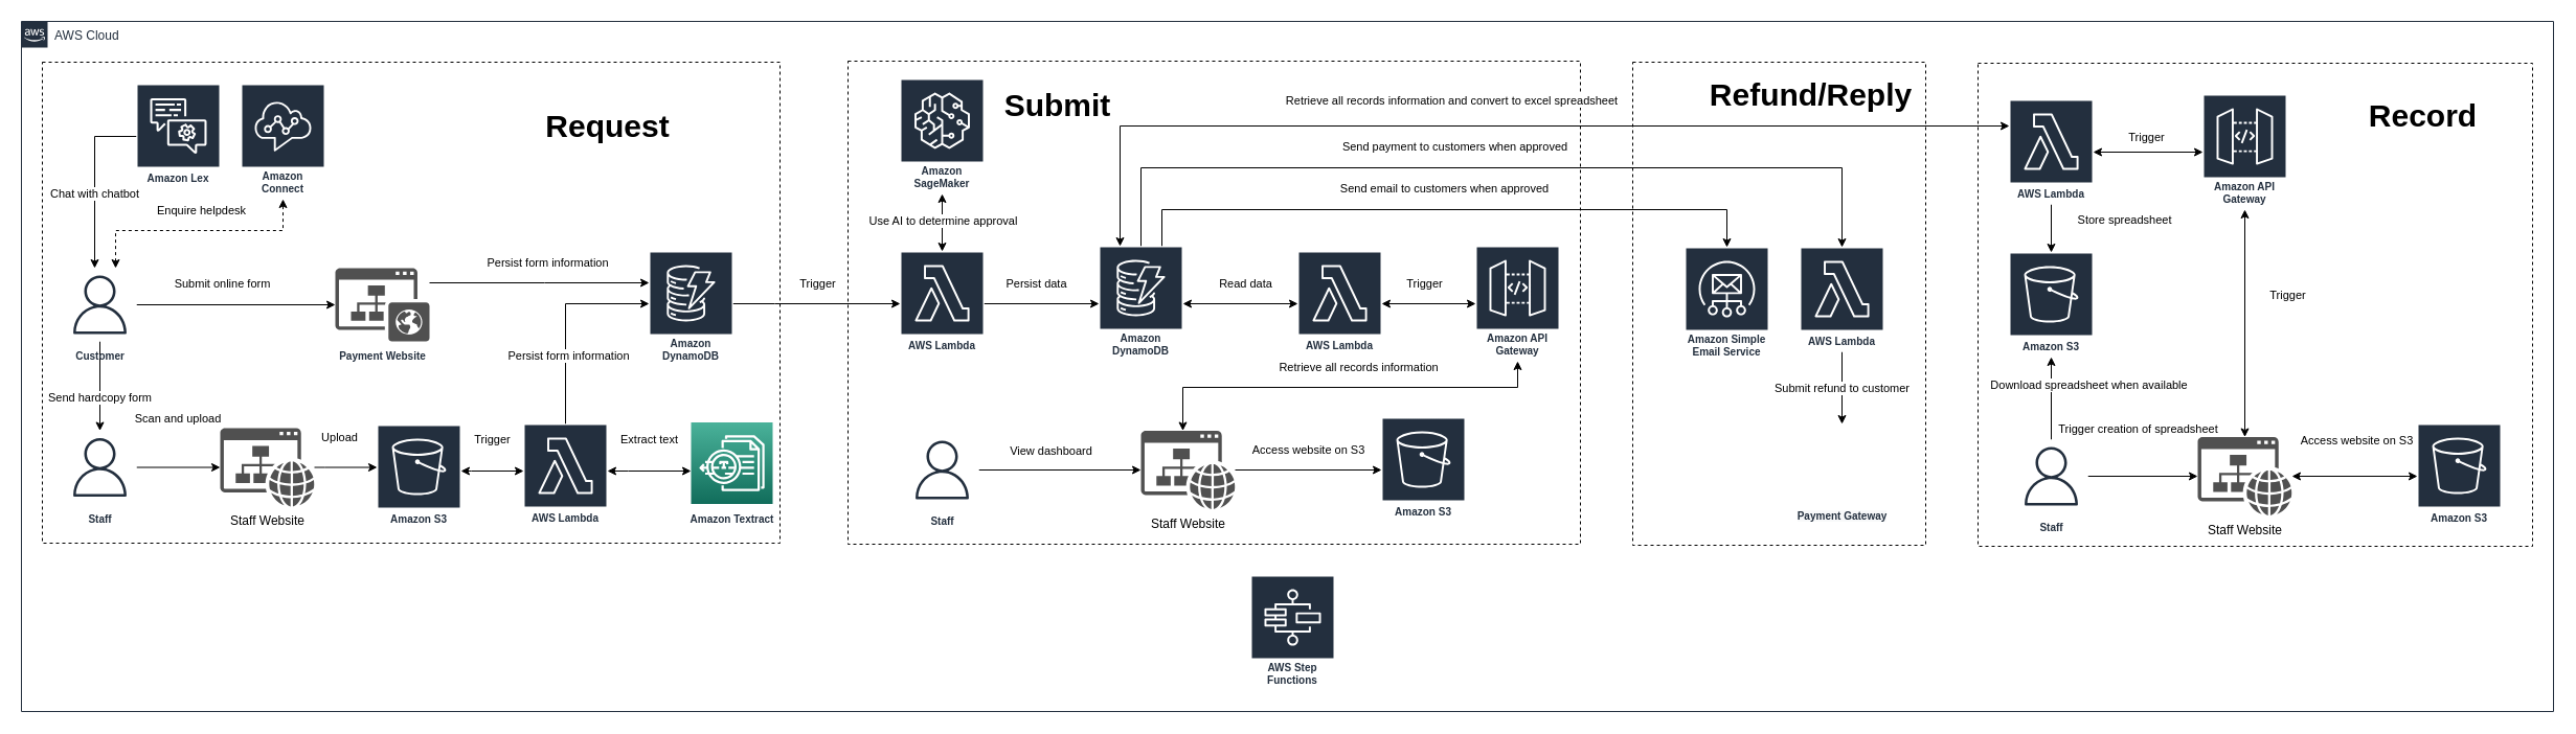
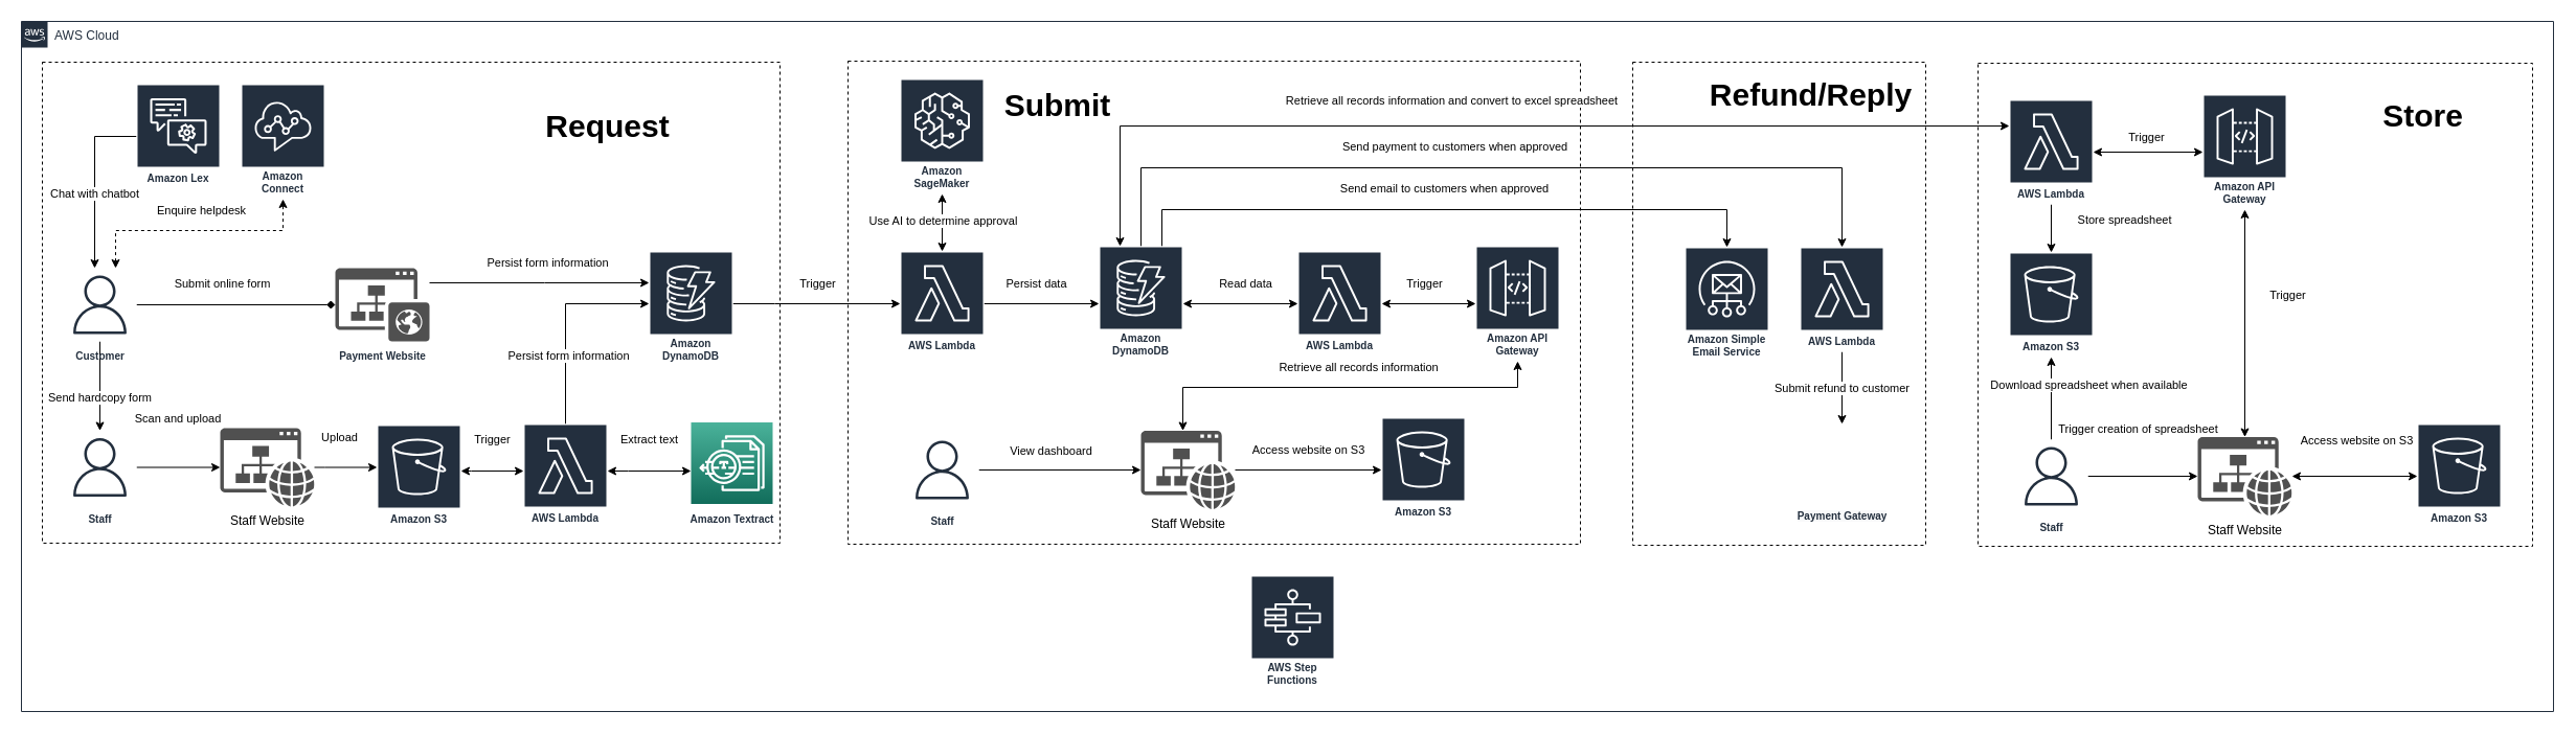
- <mxCell id="91" value="&lt;b&gt;&lt;font style=&quot;font-size: 30px&quot;&gt;Record&lt;/font&gt;&lt;/b&gt;" style="text;html=1;align=center;verticalAlign=middle;resizable=0;points=[];autosize=1;" parent="1" vertex="1"><mxGeometry x="2255" y="100" width="120" height="20" as="geometry" /></mxCell>
+ <mxCell id="91" value="&lt;b&gt;&lt;font style=&quot;font-size: 30px&quot;&gt;Store&lt;/font&gt;&lt;/b&gt;" style="text;html=1;align=center;verticalAlign=middle;resizable=0;points=[];autosize=1;" parent="1" vertex="1"><mxGeometry x="2255" y="100" width="120" height="20" as="geometry" /></mxCell>
- <mxCell id="41" style="edgeStyle=orthogonalEdgeStyle;rounded=0;orthogonalLoop=1;jettySize=auto;html=1;" parent="1" source="47" target="31" edge="1"><mxGeometry relative="1" as="geometry" /></mxCell>
+ <mxCell id="41" style="edgeStyle=orthogonalEdgeStyle;rounded=0;orthogonalLoop=1;jettySize=auto;html=1;endArrow=diamond;" parent="1" source="47" target="31" edge="1"><mxGeometry relative="1" as="geometry" /></mxCell>
